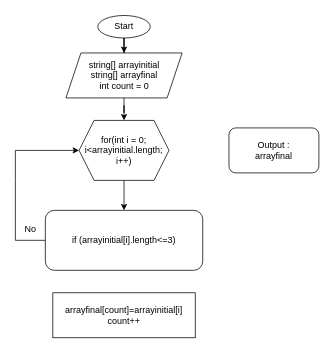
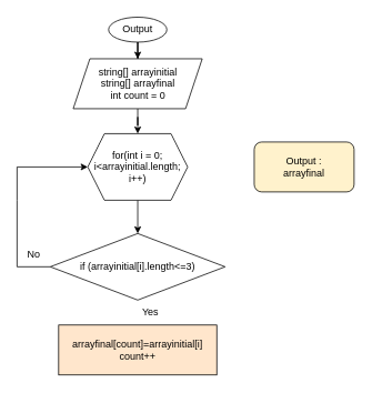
- <mxCell id="3" value="Start" style="ellipse;whiteSpace=wrap;html=1;" vertex="1" parent="1"><mxGeometry x="130" y="20" width="70" height="30" as="geometry" /></mxCell>
+ <mxCell id="3" value="Output" style="ellipse;whiteSpace=wrap;html=1;" vertex="1" parent="1"><mxGeometry x="130" y="20" width="70" height="30" as="geometry" /></mxCell>
- <mxCell id="13" value="Output :&lt;br&gt;arrayfinal" style="rounded=1;whiteSpace=wrap;html=1;" vertex="1" parent="1"><mxGeometry x="305" y="170" width="120" height="60" as="geometry" /></mxCell>
+ <mxCell id="13" value="Output :&lt;br&gt;arrayfinal" style="rounded=1;whiteSpace=wrap;html=1;fillColor=#fff2cc;" vertex="1" parent="1"><mxGeometry x="305" y="170" width="120" height="60" as="geometry" /></mxCell>
- <mxCell id="8" value="if (arrayinitial[i].length&amp;lt;=3)" style="whiteSpace=wrap;html=1;rounded=1;" vertex="1" parent="1"><mxGeometry x="60" y="280" width="210" height="80" as="geometry" /></mxCell>
+ <mxCell id="8" value="if (arrayinitial[i].length&amp;lt;=3)" style="rhombus;whiteSpace=wrap;html=1;" vertex="1" parent="1"><mxGeometry x="60" y="280" width="210" height="80" as="geometry" /></mxCell>
+ <mxCell id="12" value="Yes" style="text;html=1;align=center;verticalAlign=middle;resizable=0;points=[];autosize=1;strokeColor=none;fillColor=none;" vertex="1" parent="1"><mxGeometry x="160" y="360" width="40" height="30" as="geometry" /></mxCell>
- <mxCell id="11" value="arrayfinal[count]=arrayinitial[i]&lt;br&gt;count++" style="whiteSpace=wrap;html=1;" vertex="1" parent="1"><mxGeometry x="70" y="390" width="190" height="60" as="geometry" /></mxCell>
+ <mxCell id="11" value="arrayfinal[count]=arrayinitial[i]&lt;br&gt;count++" style="whiteSpace=wrap;html=1;fillColor=#ffe6cc;" vertex="1" parent="1"><mxGeometry x="70" y="390" width="190" height="60" as="geometry" /></mxCell>
